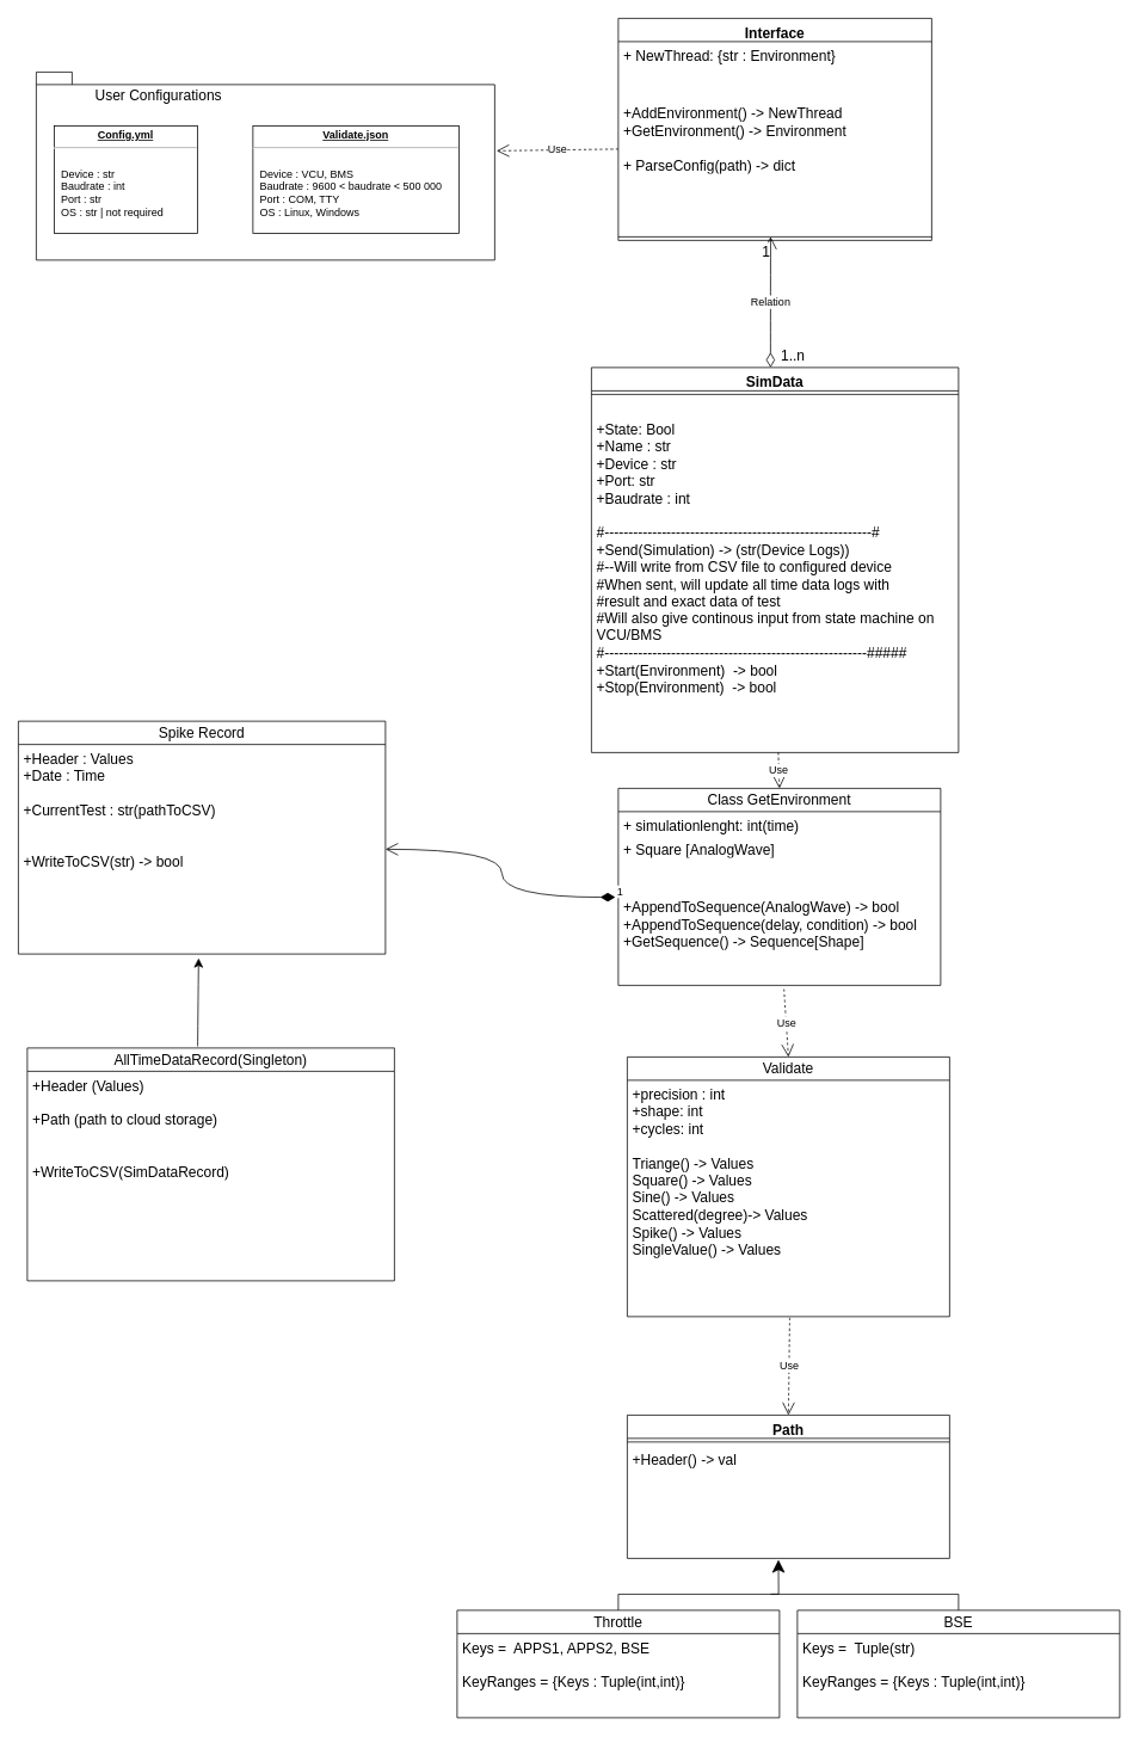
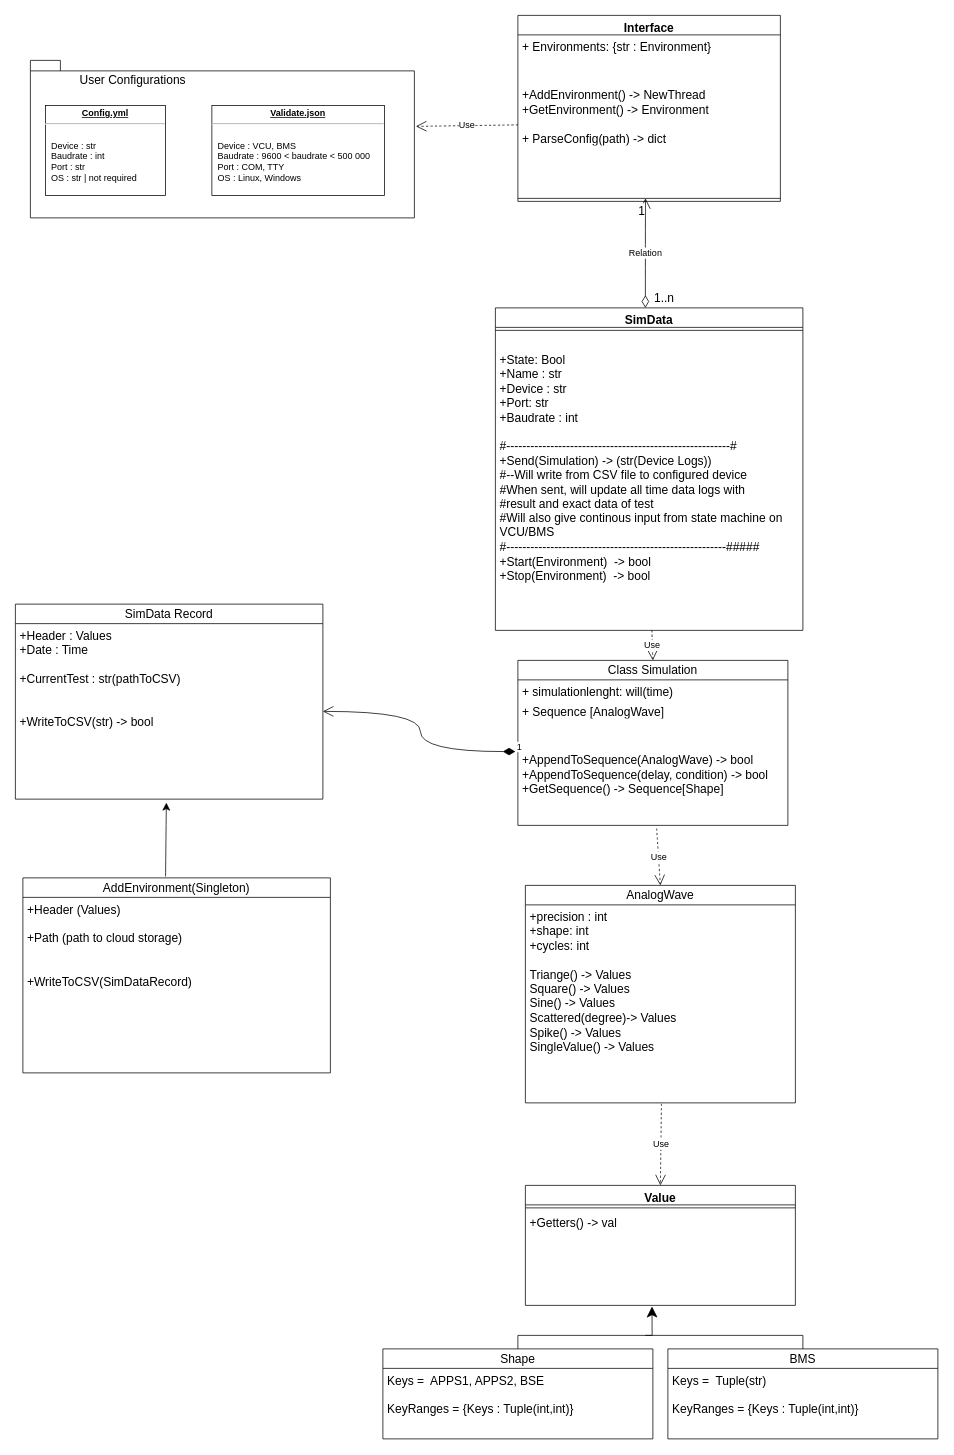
- <mxCell id="10" value="+ NewThread: {str : Environment}&lt;br&gt;&lt;br&gt;" style="text;strokeColor=none;fillColor=none;align=left;verticalAlign=top;spacingLeft=4;spacingRight=4;overflow=hidden;rotatable=0;points=[[0,0.5],[1,0.5]];portConstraint=eastwest;whiteSpace=wrap;html=1;fontSize=16;" vertex="1" parent="9"><mxGeometry y="26" width="350" height="26" as="geometry" /></mxCell>
+ <mxCell id="10" value="+ Environments: {str : Environment}&lt;br&gt;&lt;br&gt;" style="text;strokeColor=none;fillColor=none;align=left;verticalAlign=top;spacingLeft=4;spacingRight=4;overflow=hidden;rotatable=0;points=[[0,0.5],[1,0.5]];portConstraint=eastwest;whiteSpace=wrap;html=1;fontSize=16;" vertex="1" parent="9"><mxGeometry y="26" width="350" height="26" as="geometry" /></mxCell>
- <mxCell id="19" value="Spike Record" style="swimlane;fontStyle=0;childLayout=stackLayout;horizontal=1;startSize=26;fillColor=none;horizontalStack=0;resizeParent=1;resizeParentMax=0;resizeLast=0;collapsible=1;marginBottom=0;whiteSpace=wrap;html=1;fontSize=16;" vertex="1" parent="1"><mxGeometry x="20" y="805" width="410" height="260" as="geometry" /></mxCell>
+ <mxCell id="19" value="SimData Record" style="swimlane;fontStyle=0;childLayout=stackLayout;horizontal=1;startSize=26;fillColor=none;horizontalStack=0;resizeParent=1;resizeParentMax=0;resizeLast=0;collapsible=1;marginBottom=0;whiteSpace=wrap;html=1;fontSize=16;" vertex="1" parent="1"><mxGeometry x="20" y="805" width="410" height="260" as="geometry" /></mxCell>
- <mxCell id="13" value="Class GetEnvironment" style="swimlane;fontStyle=0;childLayout=stackLayout;horizontal=1;startSize=26;fillColor=none;horizontalStack=0;resizeParent=1;resizeParentMax=0;resizeLast=0;collapsible=1;marginBottom=0;whiteSpace=wrap;html=1;fontSize=16;" vertex="1" parent="1"><mxGeometry x="690" y="880" width="360" height="220" as="geometry" /></mxCell>
+ <mxCell id="13" value="Class Simulation" style="swimlane;fontStyle=0;childLayout=stackLayout;horizontal=1;startSize=26;fillColor=none;horizontalStack=0;resizeParent=1;resizeParentMax=0;resizeLast=0;collapsible=1;marginBottom=0;whiteSpace=wrap;html=1;fontSize=16;" vertex="1" parent="1"><mxGeometry x="690" y="880" width="360" height="220" as="geometry" /></mxCell>
- <mxCell id="14" value="+ simulationlenght: int(time)" style="text;strokeColor=none;fillColor=none;align=left;verticalAlign=top;spacingLeft=4;spacingRight=4;overflow=hidden;rotatable=0;points=[[0,0.5],[1,0.5]];portConstraint=eastwest;whiteSpace=wrap;html=1;fontSize=16;" vertex="1" parent="13"><mxGeometry y="26" width="360" height="26" as="geometry" /></mxCell>
+ <mxCell id="14" value="+ simulationlenght: will(time)" style="text;strokeColor=none;fillColor=none;align=left;verticalAlign=top;spacingLeft=4;spacingRight=4;overflow=hidden;rotatable=0;points=[[0,0.5],[1,0.5]];portConstraint=eastwest;whiteSpace=wrap;html=1;fontSize=16;" vertex="1" parent="13"><mxGeometry y="26" width="360" height="26" as="geometry" /></mxCell>
- <mxCell id="15" value="+ Square [AnalogWave]" style="text;strokeColor=none;fillColor=none;align=left;verticalAlign=top;spacingLeft=4;spacingRight=4;overflow=hidden;rotatable=0;points=[[0,0.5],[1,0.5]];portConstraint=eastwest;whiteSpace=wrap;html=1;fontSize=16;" vertex="1" parent="13"><mxGeometry y="52" width="360" height="26" as="geometry" /></mxCell>
+ <mxCell id="15" value="+ Sequence [AnalogWave]" style="text;strokeColor=none;fillColor=none;align=left;verticalAlign=top;spacingLeft=4;spacingRight=4;overflow=hidden;rotatable=0;points=[[0,0.5],[1,0.5]];portConstraint=eastwest;whiteSpace=wrap;html=1;fontSize=16;" vertex="1" parent="13"><mxGeometry y="52" width="360" height="26" as="geometry" /></mxCell>
- <mxCell id="34" value="AllTimeDataRecord(Singleton)" style="swimlane;fontStyle=0;childLayout=stackLayout;horizontal=1;startSize=26;fillColor=none;horizontalStack=0;resizeParent=1;resizeParentMax=0;resizeLast=0;collapsible=1;marginBottom=0;whiteSpace=wrap;html=1;fontSize=16;" vertex="1" parent="1"><mxGeometry x="30" y="1170" width="410" height="260" as="geometry" /></mxCell>
+ <mxCell id="34" value="AddEnvironment(Singleton)" style="swimlane;fontStyle=0;childLayout=stackLayout;horizontal=1;startSize=26;fillColor=none;horizontalStack=0;resizeParent=1;resizeParentMax=0;resizeLast=0;collapsible=1;marginBottom=0;whiteSpace=wrap;html=1;fontSize=16;" vertex="1" parent="1"><mxGeometry x="30" y="1170" width="410" height="260" as="geometry" /></mxCell>
- <mxCell id="17" value="Validate" style="swimlane;fontStyle=0;childLayout=stackLayout;horizontal=1;startSize=26;fillColor=none;horizontalStack=0;resizeParent=1;resizeParentMax=0;resizeLast=0;collapsible=1;marginBottom=0;whiteSpace=wrap;html=1;fontSize=16;" vertex="1" parent="1"><mxGeometry x="700" y="1180" width="360" height="290" as="geometry" /></mxCell>
+ <mxCell id="17" value="AnalogWave" style="swimlane;fontStyle=0;childLayout=stackLayout;horizontal=1;startSize=26;fillColor=none;horizontalStack=0;resizeParent=1;resizeParentMax=0;resizeLast=0;collapsible=1;marginBottom=0;whiteSpace=wrap;html=1;fontSize=16;" vertex="1" parent="1"><mxGeometry x="700" y="1180" width="360" height="290" as="geometry" /></mxCell>
- <mxCell id="25" value="Path" style="swimlane;fontStyle=1;align=center;verticalAlign=top;childLayout=stackLayout;horizontal=1;startSize=26;horizontalStack=0;resizeParent=1;resizeParentMax=0;resizeLast=0;collapsible=1;marginBottom=0;whiteSpace=wrap;html=1;fontSize=16;" vertex="1" parent="1"><mxGeometry x="700" y="1580" width="360" height="160" as="geometry" /></mxCell>
+ <mxCell id="25" value="Value" style="swimlane;fontStyle=1;align=center;verticalAlign=top;childLayout=stackLayout;horizontal=1;startSize=26;horizontalStack=0;resizeParent=1;resizeParentMax=0;resizeLast=0;collapsible=1;marginBottom=0;whiteSpace=wrap;html=1;fontSize=16;" vertex="1" parent="1"><mxGeometry x="700" y="1580" width="360" height="160" as="geometry" /></mxCell>
- <mxCell id="27" value="+Header() -&amp;gt; val" style="text;strokeColor=none;fillColor=none;align=left;verticalAlign=top;spacingLeft=4;spacingRight=4;overflow=hidden;rotatable=0;points=[[0,0.5],[1,0.5]];portConstraint=eastwest;whiteSpace=wrap;html=1;fontSize=16;" vertex="1" parent="25"><mxGeometry y="34" width="360" height="126" as="geometry" /></mxCell>
+ <mxCell id="27" value="+Getters() -&amp;gt; val" style="text;strokeColor=none;fillColor=none;align=left;verticalAlign=top;spacingLeft=4;spacingRight=4;overflow=hidden;rotatable=0;points=[[0,0.5],[1,0.5]];portConstraint=eastwest;whiteSpace=wrap;html=1;fontSize=16;" vertex="1" parent="25"><mxGeometry y="34" width="360" height="126" as="geometry" /></mxCell>
- <mxCell id="21" value="Throttle" style="swimlane;fontStyle=0;childLayout=stackLayout;horizontal=1;startSize=26;fillColor=none;horizontalStack=0;resizeParent=1;resizeParentMax=0;resizeLast=0;collapsible=1;marginBottom=0;whiteSpace=wrap;html=1;fontSize=16;" vertex="1" parent="1"><mxGeometry x="510" y="1798" width="360" height="120" as="geometry" /></mxCell>
+ <mxCell id="21" value="Shape" style="swimlane;fontStyle=0;childLayout=stackLayout;horizontal=1;startSize=26;fillColor=none;horizontalStack=0;resizeParent=1;resizeParentMax=0;resizeLast=0;collapsible=1;marginBottom=0;whiteSpace=wrap;html=1;fontSize=16;" vertex="1" parent="1"><mxGeometry x="510" y="1798" width="360" height="120" as="geometry" /></mxCell>
- <mxCell id="23" value="BSE" style="swimlane;fontStyle=0;childLayout=stackLayout;horizontal=1;startSize=26;fillColor=none;horizontalStack=0;resizeParent=1;resizeParentMax=0;resizeLast=0;collapsible=1;marginBottom=0;whiteSpace=wrap;html=1;fontSize=16;" vertex="1" parent="1"><mxGeometry x="890" y="1798" width="360" height="120" as="geometry" /></mxCell>
+ <mxCell id="23" value="BMS" style="swimlane;fontStyle=0;childLayout=stackLayout;horizontal=1;startSize=26;fillColor=none;horizontalStack=0;resizeParent=1;resizeParentMax=0;resizeLast=0;collapsible=1;marginBottom=0;whiteSpace=wrap;html=1;fontSize=16;" vertex="1" parent="1"><mxGeometry x="890" y="1798" width="360" height="120" as="geometry" /></mxCell>
